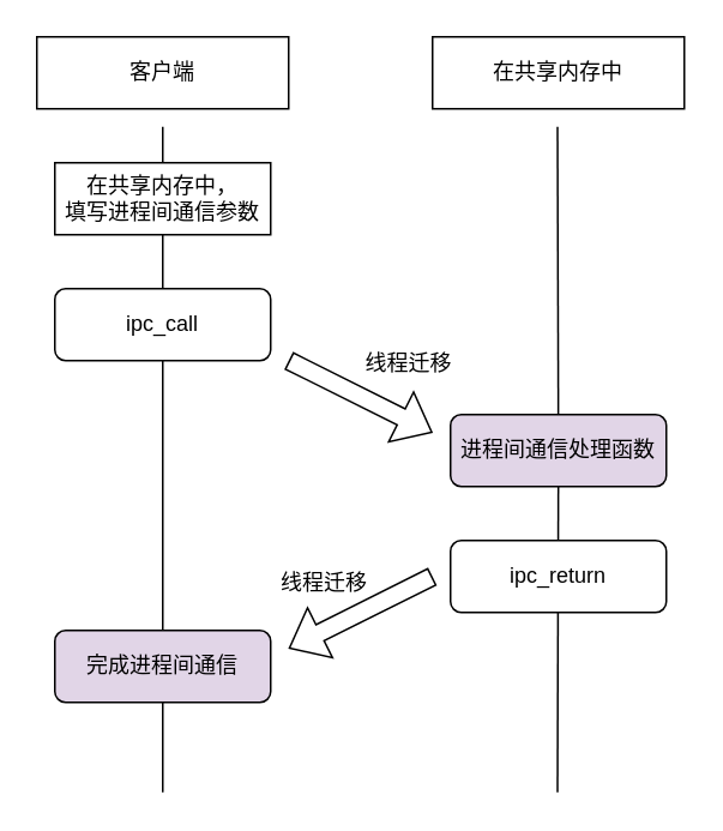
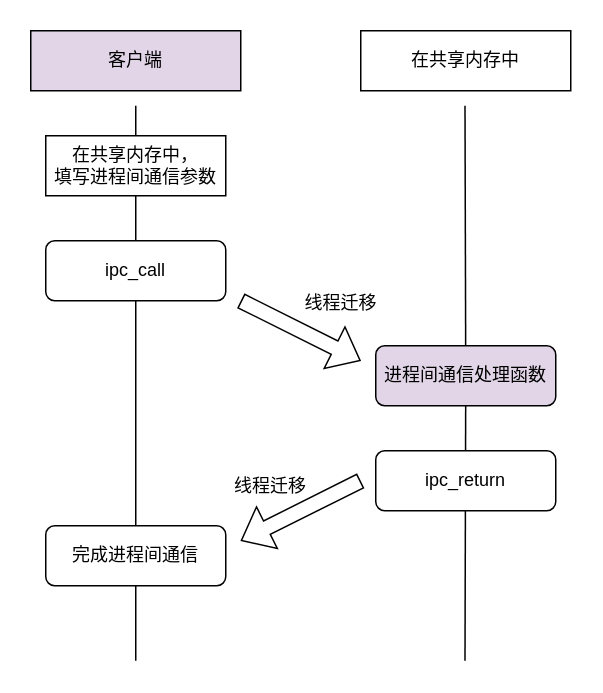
- <mxCell id="2" value="客户端" style="rounded=0;whiteSpace=wrap;html=1;" parent="1" vertex="1"><mxGeometry x="20" y="20" width="140" height="40" as="geometry" /></mxCell>
+ <mxCell id="2" value="客户端" style="rounded=0;whiteSpace=wrap;html=1;fillColor=#e1d5e7;" parent="1" vertex="1"><mxGeometry x="20" y="20" width="140" height="40" as="geometry" /></mxCell>
- <mxCell id="13" value="完成进程间通信" style="rounded=1;whiteSpace=wrap;html=1;fillColor=#e1d5e7;" parent="1" vertex="1"><mxGeometry x="30" y="350" width="120" height="40" as="geometry" /></mxCell>
+ <mxCell id="13" value="完成进程间通信" style="rounded=1;whiteSpace=wrap;html=1;" parent="1" vertex="1"><mxGeometry x="30" y="350" width="120" height="40" as="geometry" /></mxCell>
